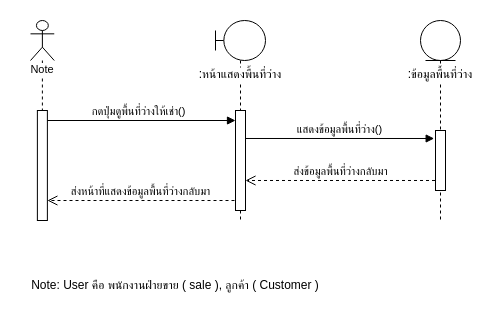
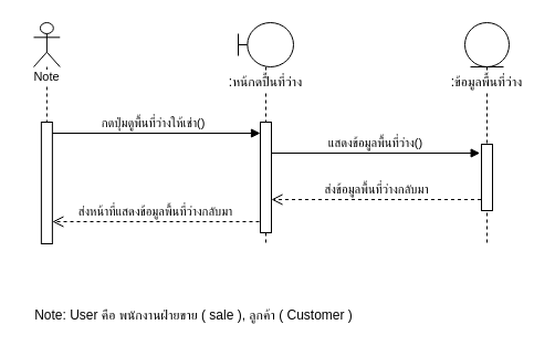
- <mxCell id="11" value=":หน้าแสดงพื้นที่ว่าง" style="text;align=center;fontStyle=0;verticalAlign=middle;spacingLeft=3;spacingRight=3;strokeColor=none;rotatable=0;points=[[0,0.5],[1,0.5]];portConstraint=eastwest;labelBackgroundColor=#ffffff;" parent="1" vertex="1"><mxGeometry x="200" y="60" width="80" height="26" as="geometry" /></mxCell>
+ <mxCell id="11" value=":หน้กดปื้นที่ว่าง" style="text;align=center;fontStyle=0;verticalAlign=middle;spacingLeft=3;spacingRight=3;strokeColor=none;rotatable=0;points=[[0,0.5],[1,0.5]];portConstraint=eastwest;labelBackgroundColor=#ffffff;" parent="1" vertex="1"><mxGeometry x="200" y="60" width="80" height="26" as="geometry" /></mxCell>
